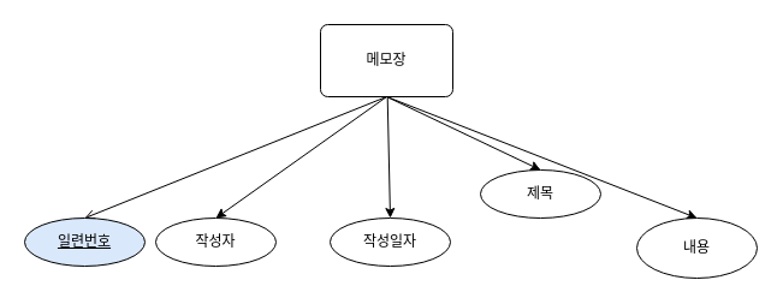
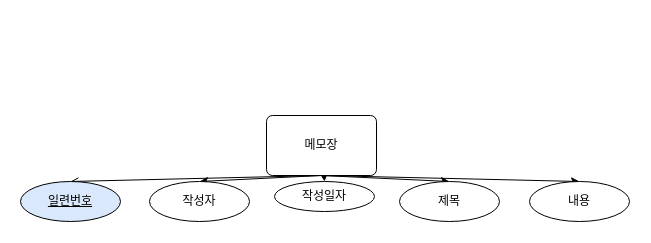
- <mxCell id="7" value="메모장" style="rounded=1;arcSize=10;whiteSpace=wrap;html=1;align=center;" vertex="1" parent="1"><mxGeometry x="266" y="20" width="110" height="60" as="geometry" /></mxCell>
+ <mxCell id="7" value="메모장" style="rounded=1;arcSize=10;whiteSpace=wrap;html=1;align=center;" vertex="1" parent="1"><mxGeometry x="266" y="115" width="110" height="60" as="geometry" /></mxCell>
- <mxCell id="11" value="제목" style="ellipse;whiteSpace=wrap;html=1;align=center;" vertex="1" parent="1"><mxGeometry x="399" y="141" width="100" height="40" as="geometry" /></mxCell>
+ <mxCell id="11" value="제목" style="ellipse;whiteSpace=wrap;html=1;align=center;" vertex="1" parent="1"><mxGeometry x="399" y="181" width="100" height="40" as="geometry" /></mxCell>
- <mxCell id="9" value="작성자" style="ellipse;whiteSpace=wrap;html=1;align=center;" vertex="1" parent="1"><mxGeometry x="129" y="181" width="100" height="40" as="geometry" /></mxCell>
+ <mxCell id="9" value="작성자" style="ellipse;whiteSpace=wrap;html=1;align=center;" vertex="1" parent="1"><mxGeometry x="149" y="181" width="100" height="40" as="geometry" /></mxCell>
- <mxCell id="10" value="작성일자" style="ellipse;whiteSpace=wrap;html=1;align=center;" vertex="1" parent="1"><mxGeometry x="274" y="181" width="100" height="40" as="geometry" /></mxCell>
+ <mxCell id="10" value="작성일자" style="ellipse;whiteSpace=wrap;html=1;align=center;" vertex="1" parent="1"><mxGeometry x="274" y="181" width="100" height="30" as="geometry" /></mxCell>
- <mxCell id="12" value="내용" style="ellipse;whiteSpace=wrap;html=1;align=center;" vertex="1" parent="1"><mxGeometry x="529" y="181" width="100" height="50" as="geometry" /></mxCell>
+ <mxCell id="12" value="내용" style="ellipse;whiteSpace=wrap;html=1;align=center;" vertex="1" parent="1"><mxGeometry x="529" y="181" width="100" height="40" as="geometry" /></mxCell>
